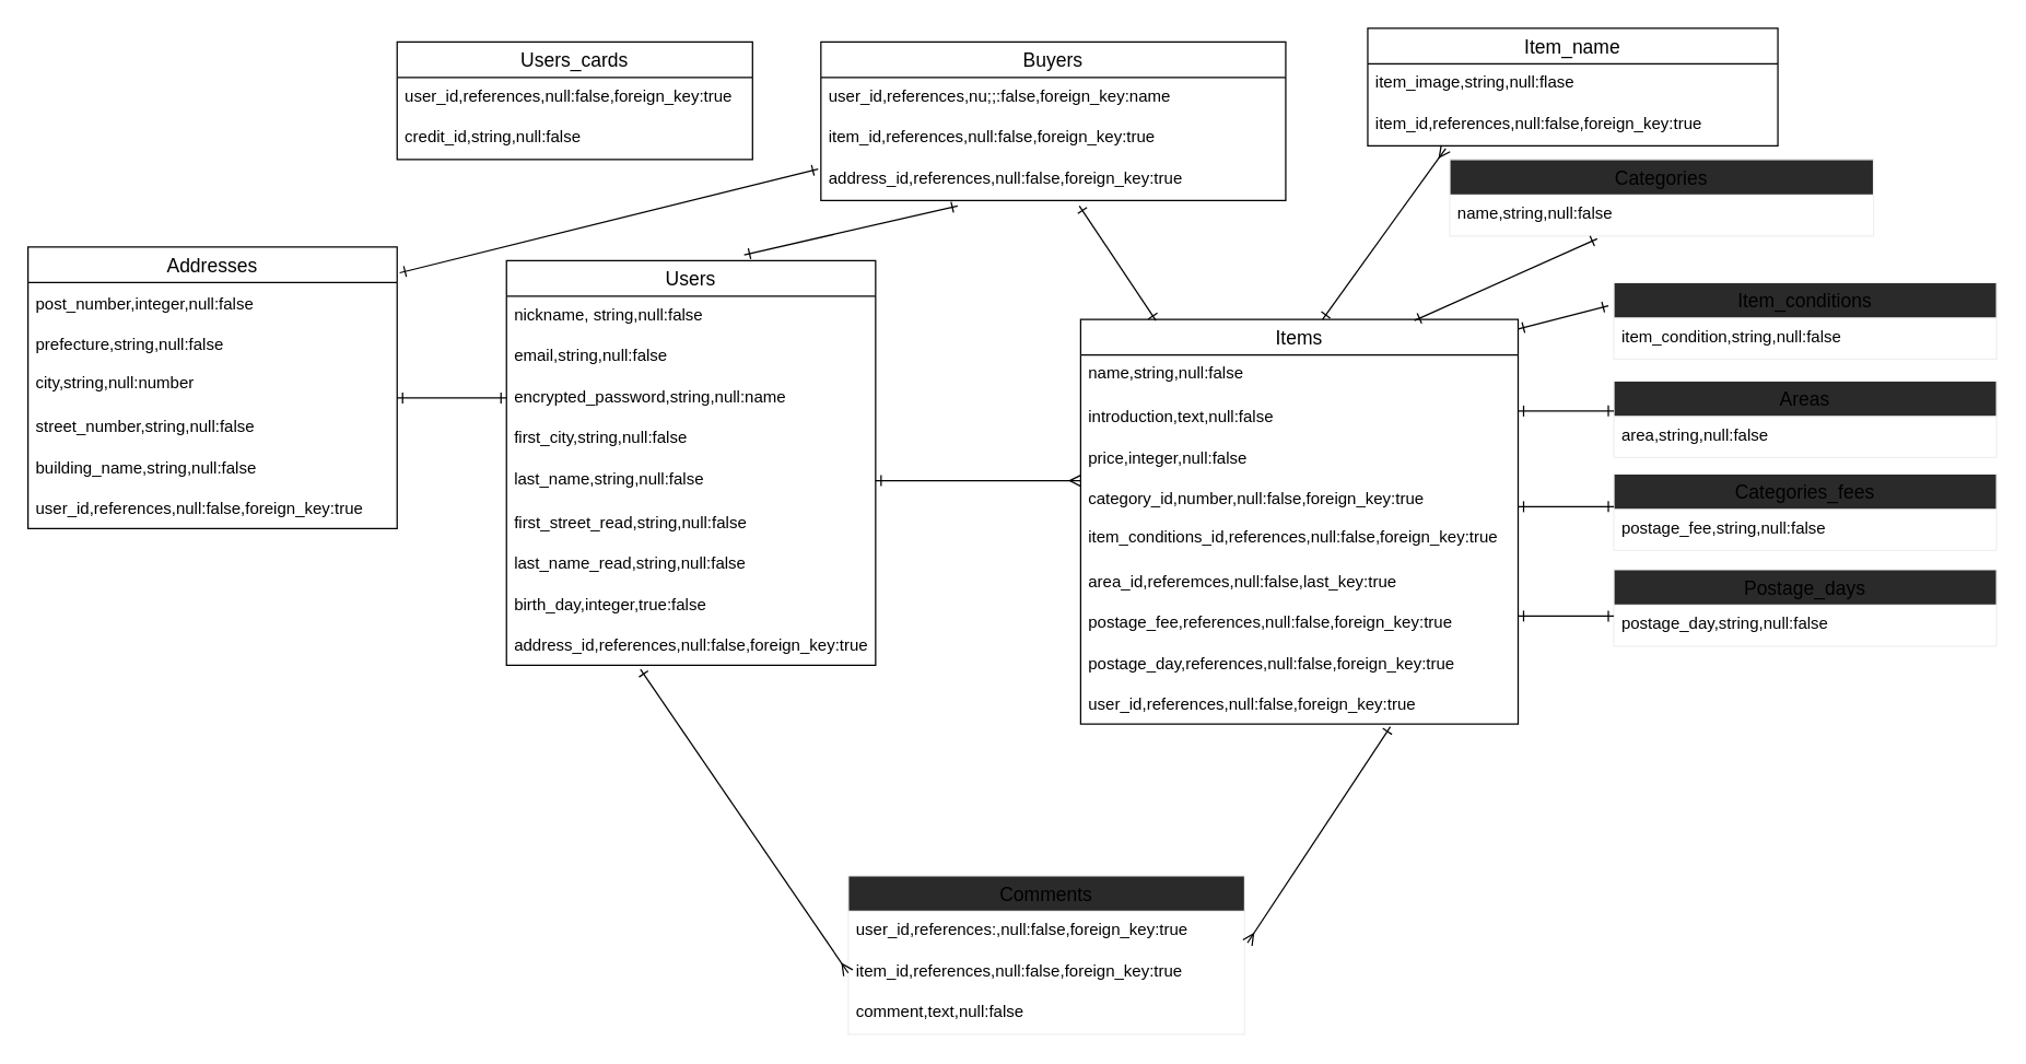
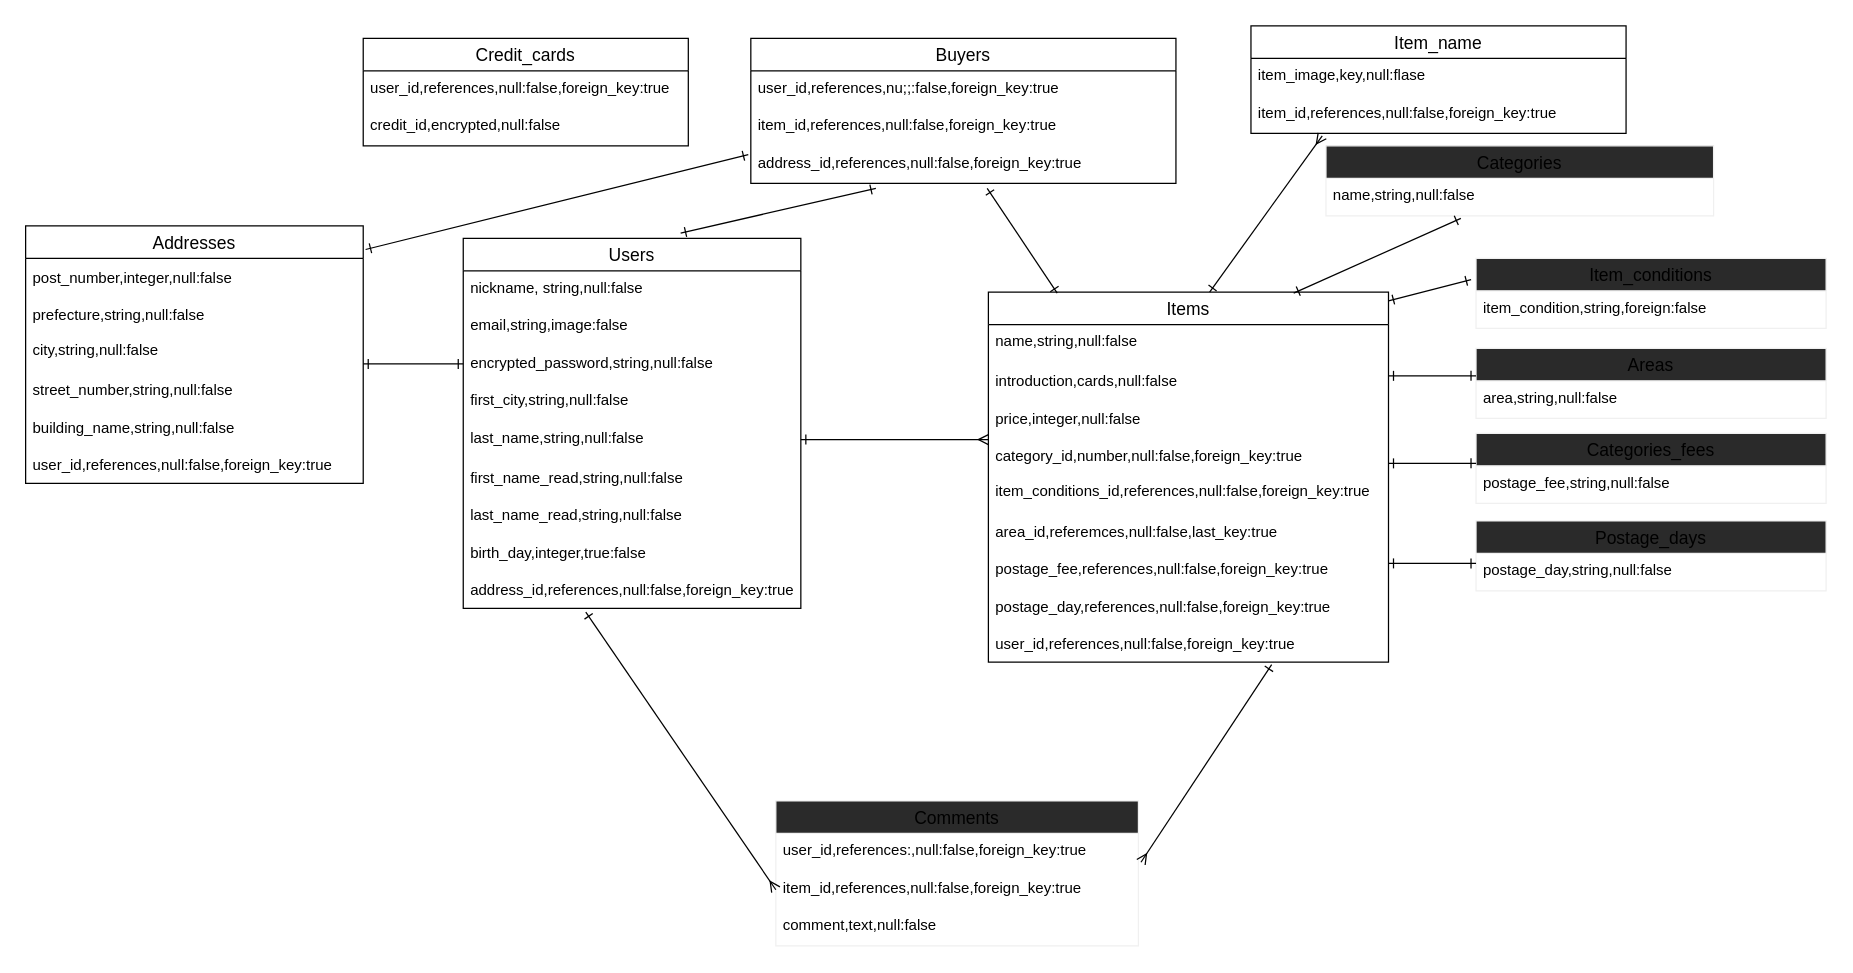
- <mxCell id="23" value="Users_cards" style="swimlane;fontStyle=0;childLayout=stackLayout;horizontal=1;startSize=26;horizontalStack=0;resizeParent=1;resizeParentMax=0;resizeLast=0;collapsible=1;marginBottom=0;align=center;fontSize=14;" parent="1" vertex="1"><mxGeometry x="290" y="30" width="260" height="86" as="geometry" /></mxCell>
+ <mxCell id="23" value="Credit_cards" style="swimlane;fontStyle=0;childLayout=stackLayout;horizontal=1;startSize=26;horizontalStack=0;resizeParent=1;resizeParentMax=0;resizeLast=0;collapsible=1;marginBottom=0;align=center;fontSize=14;" parent="1" vertex="1"><mxGeometry x="290" y="30" width="260" height="86" as="geometry" /></mxCell>
- <mxCell id="34" value="item_image,string,null:flase" style="text;strokeColor=none;fillColor=none;spacingLeft=4;spacingRight=4;overflow=hidden;rotatable=0;points=[[0,0.5],[1,0.5]];portConstraint=eastwest;fontSize=12;" parent="33" vertex="1"><mxGeometry y="26" width="300" height="30" as="geometry" /></mxCell>
+ <mxCell id="34" value="item_image,key,null:flase" style="text;strokeColor=none;fillColor=none;spacingLeft=4;spacingRight=4;overflow=hidden;rotatable=0;points=[[0,0.5],[1,0.5]];portConstraint=eastwest;fontSize=12;" parent="33" vertex="1"><mxGeometry y="26" width="300" height="30" as="geometry" /></mxCell>
- <mxCell id="60" value="user_id,references,nu;;:false,foreign_key:name" style="text;strokeColor=none;fillColor=none;spacingLeft=4;spacingRight=4;overflow=hidden;rotatable=0;points=[[0,0.5],[1,0.5]];portConstraint=eastwest;fontSize=12;" vertex="1" parent="59"><mxGeometry y="26" width="340" height="30" as="geometry" /></mxCell>
+ <mxCell id="60" value="user_id,references,nu;;:false,foreign_key:true" style="text;strokeColor=none;fillColor=none;spacingLeft=4;spacingRight=4;overflow=hidden;rotatable=0;points=[[0,0.5],[1,0.5]];portConstraint=eastwest;fontSize=12;" vertex="1" parent="59"><mxGeometry y="26" width="340" height="30" as="geometry" /></mxCell>
- <mxCell id="25" value="credit_id,string,null:false" style="text;fillColor=none;spacingLeft=4;spacingRight=4;overflow=hidden;rotatable=0;points=[[0,0.5],[1,0.5]];portConstraint=eastwest;fontSize=12;" parent="23" vertex="1"><mxGeometry y="56" width="260" height="30" as="geometry" /></mxCell>
+ <mxCell id="25" value="credit_id,encrypted,null:false" style="text;fillColor=none;spacingLeft=4;spacingRight=4;overflow=hidden;rotatable=0;points=[[0,0.5],[1,0.5]];portConstraint=eastwest;fontSize=12;" parent="23" vertex="1"><mxGeometry y="56" width="260" height="30" as="geometry" /></mxCell>
- <mxCell id="39" value="item_condition,string,null:false" style="text;strokeColor=none;fillColor=none;spacingLeft=4;spacingRight=4;overflow=hidden;rotatable=0;points=[[0,0.5],[1,0.5]];portConstraint=eastwest;fontSize=12;" parent="38" vertex="1"><mxGeometry y="26" width="280" height="30" as="geometry" /></mxCell>
+ <mxCell id="39" value="item_condition,string,foreign:false" style="text;strokeColor=none;fillColor=none;spacingLeft=4;spacingRight=4;overflow=hidden;rotatable=0;points=[[0,0.5],[1,0.5]];portConstraint=eastwest;fontSize=12;" parent="38" vertex="1"><mxGeometry y="26" width="280" height="30" as="geometry" /></mxCell>
- <mxCell id="4" value="email,string,null:false" style="text;strokeColor=none;fillColor=none;spacingLeft=4;spacingRight=4;overflow=hidden;rotatable=0;points=[[0,0.5],[1,0.5]];portConstraint=eastwest;fontSize=12;align=left;" parent="2" vertex="1"><mxGeometry y="56" width="270" height="30" as="geometry" /></mxCell>
+ <mxCell id="4" value="email,string,image:false" style="text;strokeColor=none;fillColor=none;spacingLeft=4;spacingRight=4;overflow=hidden;rotatable=0;points=[[0,0.5],[1,0.5]];portConstraint=eastwest;fontSize=12;align=left;" parent="2" vertex="1"><mxGeometry y="56" width="270" height="30" as="geometry" /></mxCell>
- <mxCell id="29" value="city,string,null:number" style="text;strokeColor=none;fillColor=none;spacingLeft=4;spacingRight=4;overflow=hidden;rotatable=0;points=[[0,0.5],[1,0.5]];portConstraint=eastwest;fontSize=12;" parent="26" vertex="1"><mxGeometry y="86" width="270" height="30" as="geometry" /></mxCell>
+ <mxCell id="29" value="city,string,null:false" style="text;strokeColor=none;fillColor=none;spacingLeft=4;spacingRight=4;overflow=hidden;rotatable=0;points=[[0,0.5],[1,0.5]];portConstraint=eastwest;fontSize=12;" parent="26" vertex="1"><mxGeometry y="86" width="270" height="30" as="geometry" /></mxCell>
- <mxCell id="6" value="encrypted_password,string,null:name" style="text;strokeColor=none;fillColor=none;spacingLeft=4;spacingRight=4;overflow=hidden;rotatable=0;points=[[0,0.5],[1,0.5]];portConstraint=eastwest;fontSize=12;" parent="2" vertex="1"><mxGeometry y="86" width="270" height="30" as="geometry" /></mxCell>
+ <mxCell id="6" value="encrypted_password,string,null:false" style="text;strokeColor=none;fillColor=none;spacingLeft=4;spacingRight=4;overflow=hidden;rotatable=0;points=[[0,0.5],[1,0.5]];portConstraint=eastwest;fontSize=12;" parent="2" vertex="1"><mxGeometry y="86" width="270" height="30" as="geometry" /></mxCell>
- <mxCell id="15" value="introduction,text,null:false" style="text;strokeColor=none;fillColor=none;spacingLeft=4;spacingRight=4;overflow=hidden;rotatable=0;points=[[0,0.5],[1,0.5]];portConstraint=eastwest;fontSize=12;align=left;verticalAlign=middle;" parent="13" vertex="1"><mxGeometry y="56" width="320" height="30" as="geometry" /></mxCell>
+ <mxCell id="15" value="introduction,cards,null:false" style="text;strokeColor=none;fillColor=none;spacingLeft=4;spacingRight=4;overflow=hidden;rotatable=0;points=[[0,0.5],[1,0.5]];portConstraint=eastwest;fontSize=12;align=left;verticalAlign=middle;" parent="13" vertex="1"><mxGeometry y="56" width="320" height="30" as="geometry" /></mxCell>
- <mxCell id="9" value="first_street_read,string,null:false" style="text;strokeColor=none;fillColor=none;spacingLeft=4;spacingRight=4;overflow=hidden;rotatable=0;points=[[0,0.5],[1,0.5]];portConstraint=eastwest;fontSize=12;align=left;verticalAlign=middle;" parent="2" vertex="1"><mxGeometry y="176" width="270" height="30" as="geometry" /></mxCell>
+ <mxCell id="9" value="first_name_read,string,null:false" style="text;strokeColor=none;fillColor=none;spacingLeft=4;spacingRight=4;overflow=hidden;rotatable=0;points=[[0,0.5],[1,0.5]];portConstraint=eastwest;fontSize=12;align=left;verticalAlign=middle;" parent="2" vertex="1"><mxGeometry y="176" width="270" height="30" as="geometry" /></mxCell>
